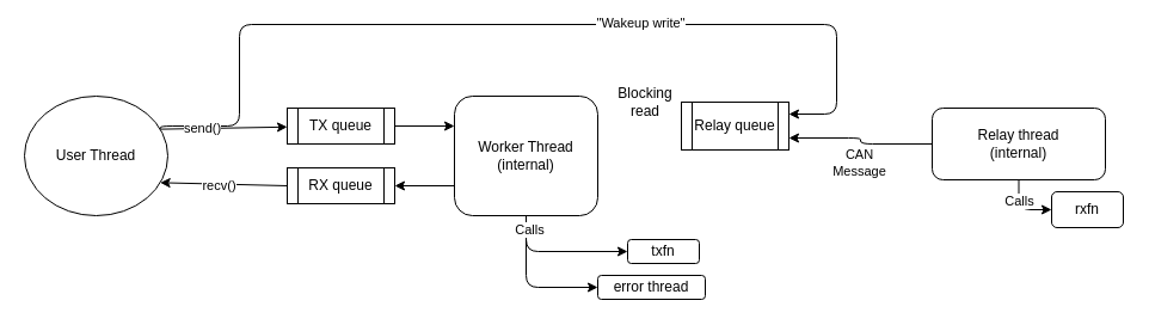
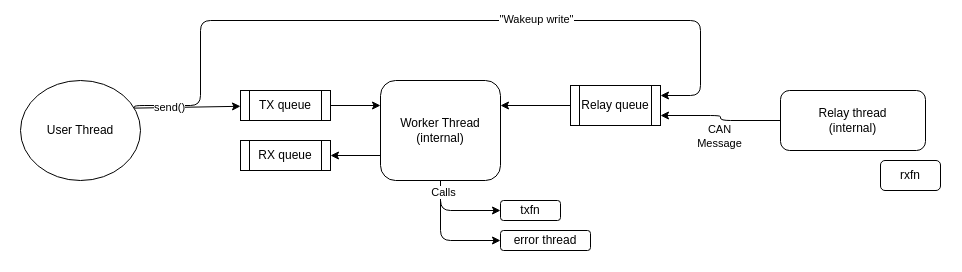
- <mxCell id="27" value="Blocking read" style="text;html=1;strokeColor=none;fillColor=none;align=center;verticalAlign=middle;whiteSpace=wrap;rounded=0;" vertex="1" parent="1"><mxGeometry x="510" y="70" width="60" height="30" as="geometry" /></mxCell>
+ <mxCell id="22" style="edgeStyle=orthogonalEdgeStyle;html=1;exitX=0;exitY=0.5;exitDx=0;exitDy=0;entryX=1;entryY=0.25;entryDx=0;entryDy=0;" edge="1" parent="1" source="23" target="11"><mxGeometry relative="1" as="geometry" /></mxCell>
- <mxCell id="19" style="edgeStyle=none;html=1;exitX=0;exitY=0.5;exitDx=0;exitDy=0;entryX=1;entryY=0.75;entryDx=0;entryDy=0;" edge="1" parent="1" source="21" target="6"><mxGeometry relative="1" as="geometry" /></mxCell>
- <mxCell id="20" value="recv()" style="edgeLabel;html=1;align=center;verticalAlign=middle;resizable=0;points=[];" vertex="1" connectable="0" parent="19"><mxGeometry x="-0.429" y="3" relative="1" as="geometry"><mxPoint x="-27" y="-3" as="offset" /></mxGeometry></mxCell>
- <mxCell id="12" style="edgeStyle=orthogonalEdgeStyle;html=1;exitX=0.5;exitY=1;exitDx=0;exitDy=0;entryX=0;entryY=0.5;entryDx=0;entryDy=0;" edge="1" parent="1" source="16" target="24"><mxGeometry relative="1" as="geometry" /></mxCell>
- <mxCell id="13" value="Calls" style="edgeLabel;html=1;align=center;verticalAlign=middle;resizable=0;points=[];" vertex="1" connectable="0" parent="12"><mxGeometry x="-0.703" y="-1" relative="1" as="geometry"><mxPoint x="1" y="9" as="offset" /></mxGeometry></mxCell>
- <mxCell id="25" value="txfn" style="rounded=1;whiteSpace=wrap;html=1;" vertex="1" parent="1"><mxGeometry x="525" y="200" width="60" height="20" as="geometry" /></mxCell>
+ <mxCell id="25" value="txfn" style="rounded=1;whiteSpace=wrap;html=1;" vertex="1" parent="1"><mxGeometry x="500" y="200" width="60" height="20" as="geometry" /></mxCell>
